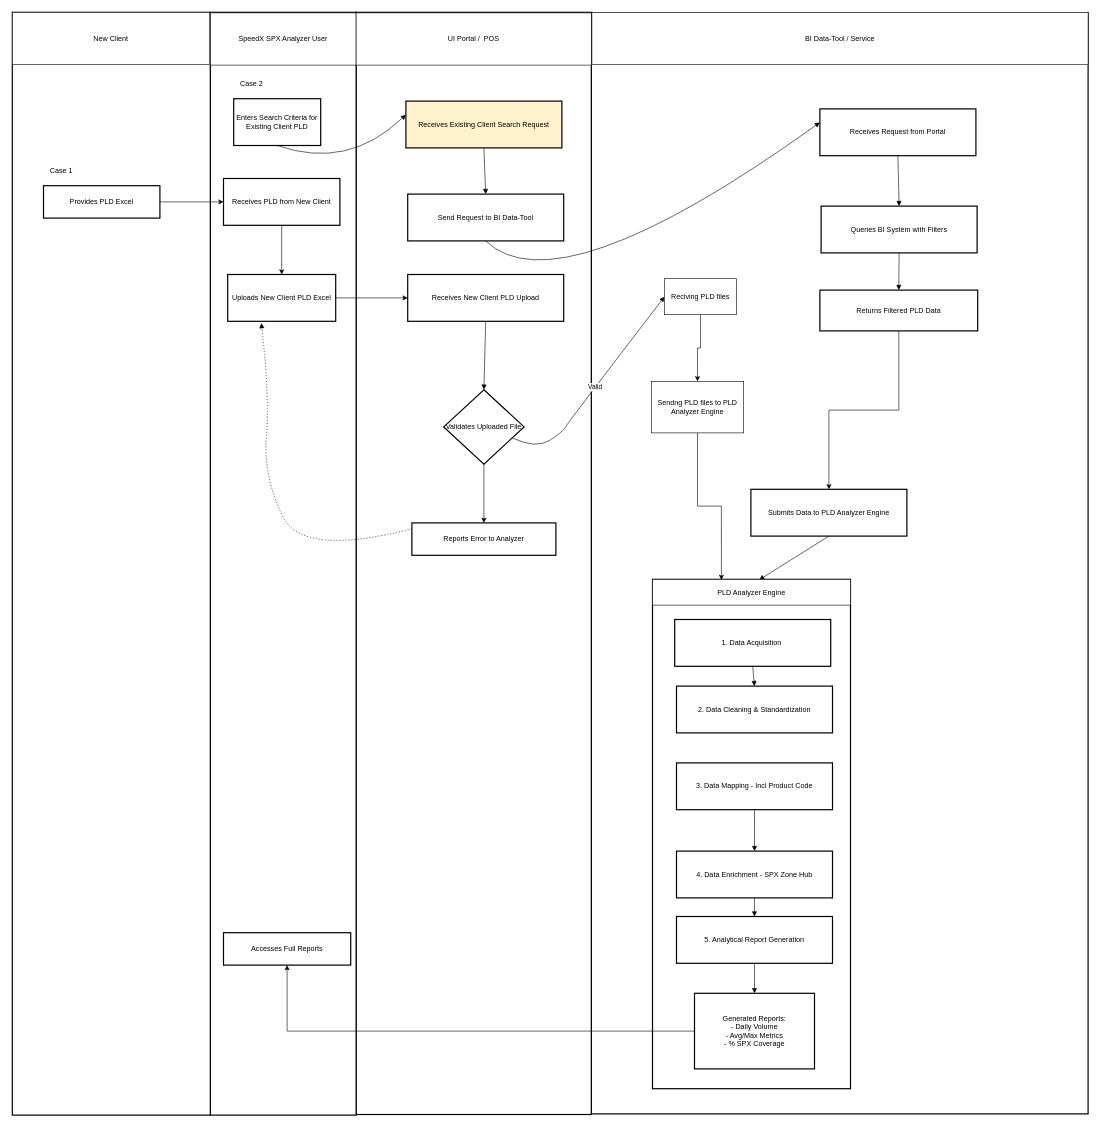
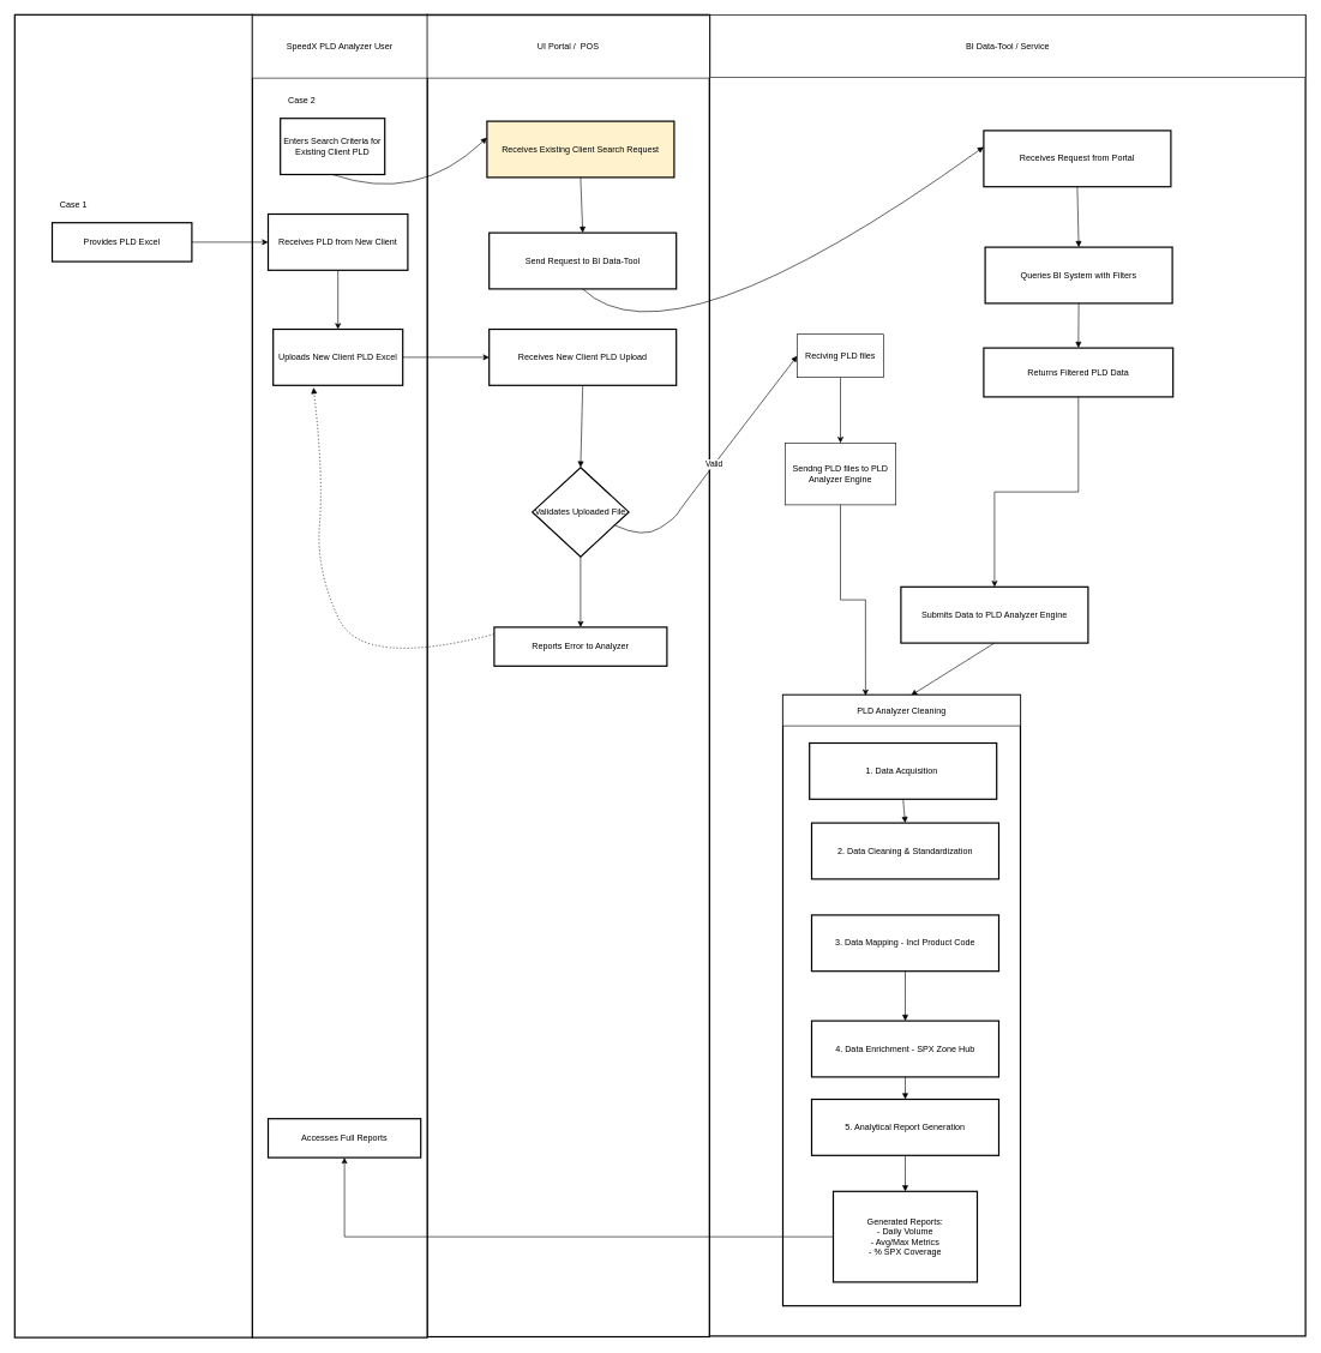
- <mxCell id="46" value="New Client" style="rounded=0;whiteSpace=wrap;html=1;" vertex="1" parent="1"><mxGeometry x="20" y="20" width="329" height="87" as="geometry" /></mxCell>
- <mxCell id="47" value="SpeedX SPX Analyzer User" style="rounded=0;whiteSpace=wrap;html=1;" vertex="1" parent="1"><mxGeometry x="350" y="21" width="243" height="87" as="geometry" /></mxCell>
+ <mxCell id="47" value="SpeedX PLD Analyzer User" style="rounded=0;whiteSpace=wrap;html=1;" vertex="1" parent="1"><mxGeometry x="350" y="21" width="243" height="87" as="geometry" /></mxCell>
- <mxCell id="53" value="Sendng PLD files to PLD Analyzer Engine" style="whiteSpace=wrap;html=1;rounded=0;" vertex="1" parent="1"><mxGeometry x="1085" y="635" width="154" height="86" as="geometry" /></mxCell>
+ <mxCell id="53" value="Sendng PLD files to PLD Analyzer Engine" style="whiteSpace=wrap;html=1;rounded=0;" vertex="1" parent="1"><mxGeometry x="1090" y="615" width="154" height="86" as="geometry" /></mxCell>
- <mxCell id="52" value="PLD Analyzer Engine" style="rounded=0;whiteSpace=wrap;html=1;" vertex="1" parent="1"><mxGeometry x="1087" y="965" width="330" height="43" as="geometry" /></mxCell>
+ <mxCell id="52" value="PLD Analyzer Cleaning" style="rounded=0;whiteSpace=wrap;html=1;" vertex="1" parent="1"><mxGeometry x="1087" y="965" width="330" height="43" as="geometry" /></mxCell>
